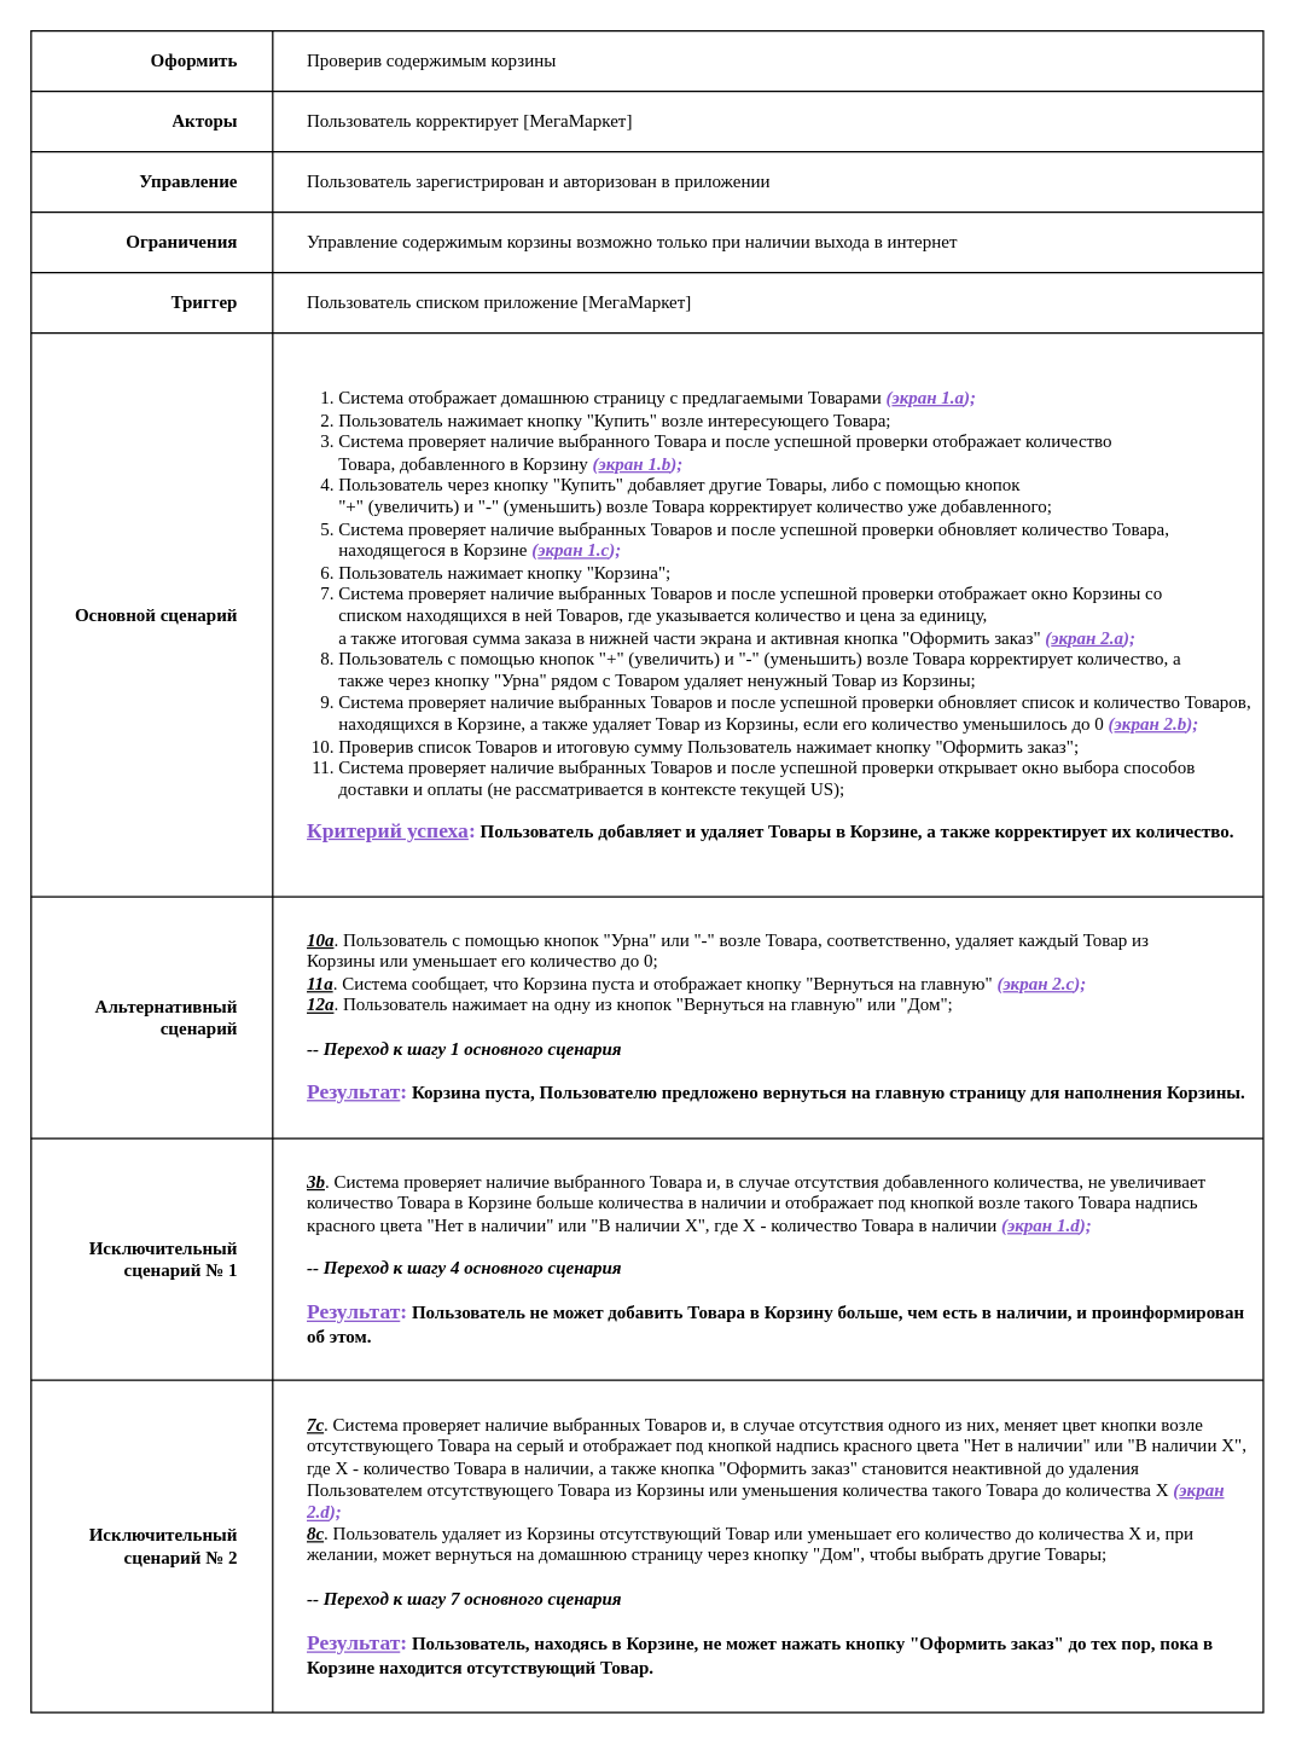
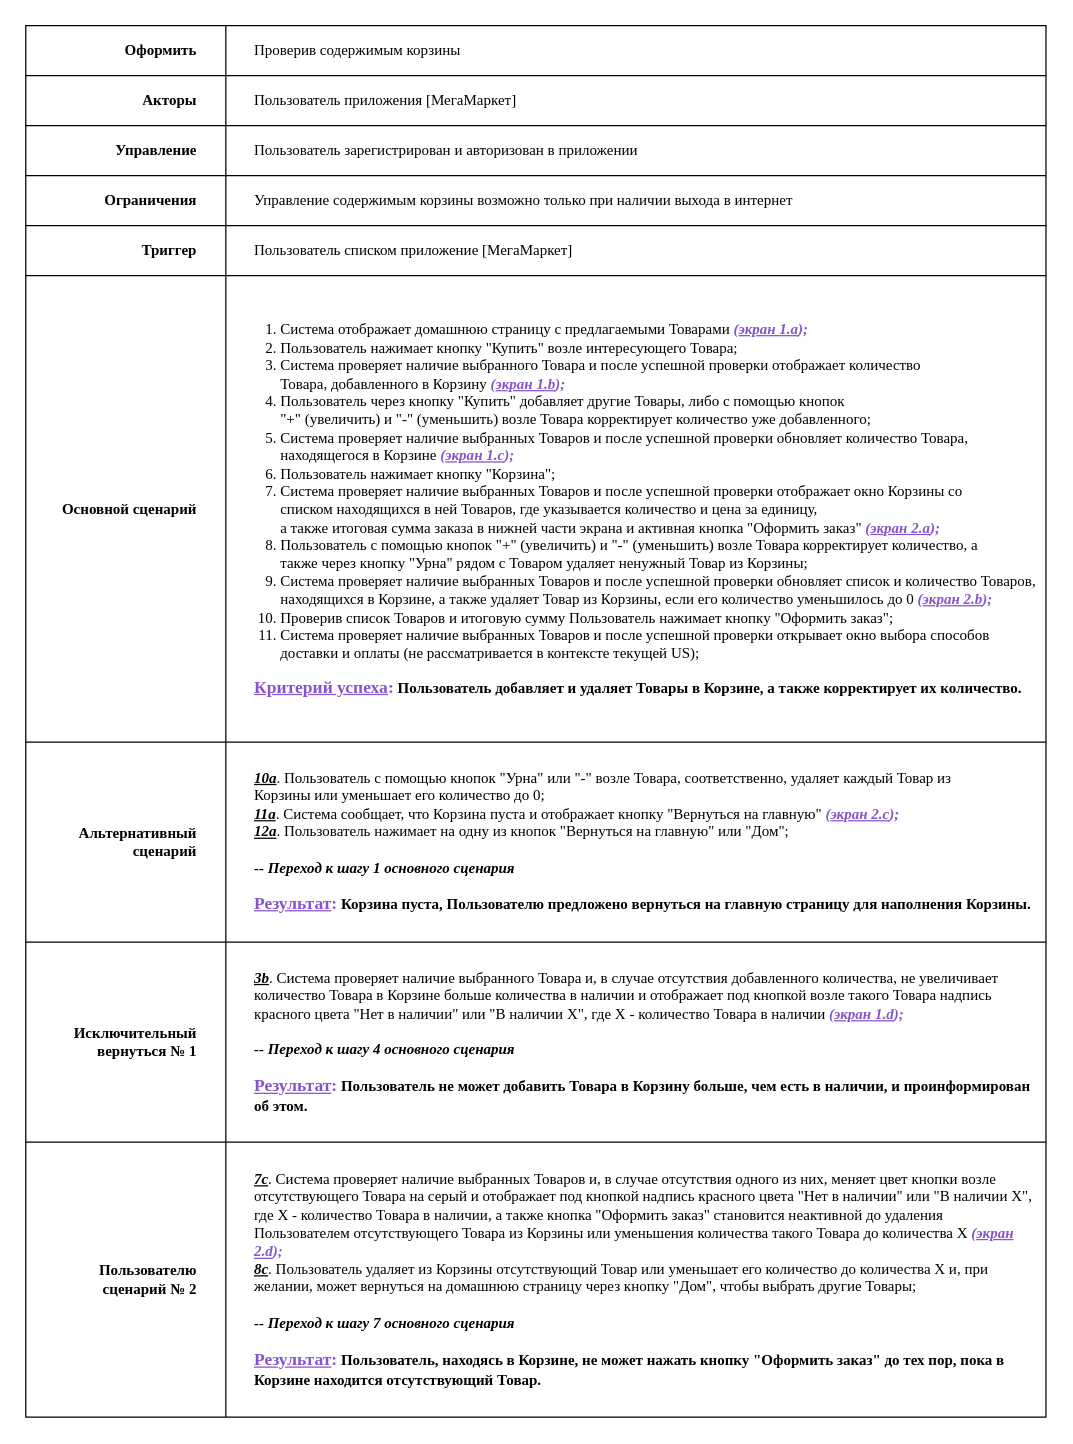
- <mxCell id="8" value="Пользователь корректирует [МегаМаркет]" style="shape=partialRectangle;html=1;whiteSpace=wrap;connectable=0;strokeColor=inherit;overflow=hidden;fillColor=none;top=0;left=0;bottom=0;right=0;pointerEvents=1;spacingLeft=21;spacingRight=7;fontFamily=Comic Sans MS;align=left;" parent="6" vertex="1"><mxGeometry x="160" width="656" height="40" as="geometry"><mxRectangle width="656" height="40" as="alternateBounds" /></mxGeometry></mxCell>
+ <mxCell id="8" value="Пользователь приложения [МегаМаркет]" style="shape=partialRectangle;html=1;whiteSpace=wrap;connectable=0;strokeColor=inherit;overflow=hidden;fillColor=none;top=0;left=0;bottom=0;right=0;pointerEvents=1;spacingLeft=21;spacingRight=7;fontFamily=Comic Sans MS;align=left;" parent="6" vertex="1"><mxGeometry x="160" width="656" height="40" as="geometry"><mxRectangle width="656" height="40" as="alternateBounds" /></mxGeometry></mxCell>
- <mxCell id="25" value="&lt;b&gt;Исключительный сценарий № 1&lt;/b&gt;" style="shape=partialRectangle;html=1;whiteSpace=wrap;connectable=0;strokeColor=inherit;overflow=hidden;fillColor=none;top=0;left=0;bottom=0;right=0;pointerEvents=1;fontFamily=Comic Sans MS;align=right;spacingRight=21;" parent="24" vertex="1"><mxGeometry width="160" height="160" as="geometry"><mxRectangle width="160" height="160" as="alternateBounds" /></mxGeometry></mxCell>
+ <mxCell id="25" value="&lt;b&gt;Исключительный вернуться № 1&lt;/b&gt;" style="shape=partialRectangle;html=1;whiteSpace=wrap;connectable=0;strokeColor=inherit;overflow=hidden;fillColor=none;top=0;left=0;bottom=0;right=0;pointerEvents=1;fontFamily=Comic Sans MS;align=right;spacingRight=21;" parent="24" vertex="1"><mxGeometry width="160" height="160" as="geometry"><mxRectangle width="160" height="160" as="alternateBounds" /></mxGeometry></mxCell>
- <mxCell id="28" value="&lt;b&gt;Исключительный сценарий&amp;nbsp;&lt;/b&gt;&lt;b&gt;№&amp;nbsp;&lt;/b&gt;&lt;b&gt;2&lt;/b&gt;" style="shape=partialRectangle;html=1;whiteSpace=wrap;connectable=0;strokeColor=inherit;overflow=hidden;fillColor=none;top=0;left=0;bottom=0;right=0;pointerEvents=1;fontFamily=Comic Sans MS;align=right;spacingRight=21;" vertex="1" parent="27"><mxGeometry width="160" height="220" as="geometry"><mxRectangle width="160" height="220" as="alternateBounds" /></mxGeometry></mxCell>
+ <mxCell id="28" value="&lt;b&gt;Пользователю сценарий&amp;nbsp;&lt;/b&gt;&lt;b&gt;№&amp;nbsp;&lt;/b&gt;&lt;b&gt;2&lt;/b&gt;" style="shape=partialRectangle;html=1;whiteSpace=wrap;connectable=0;strokeColor=inherit;overflow=hidden;fillColor=none;top=0;left=0;bottom=0;right=0;pointerEvents=1;fontFamily=Comic Sans MS;align=right;spacingRight=21;" vertex="1" parent="27"><mxGeometry width="160" height="220" as="geometry"><mxRectangle width="160" height="220" as="alternateBounds" /></mxGeometry></mxCell>
